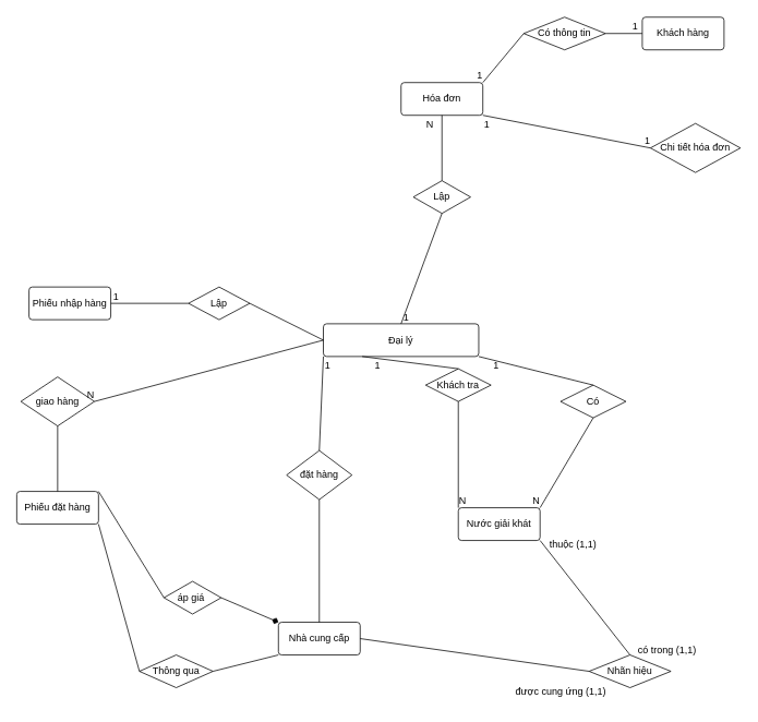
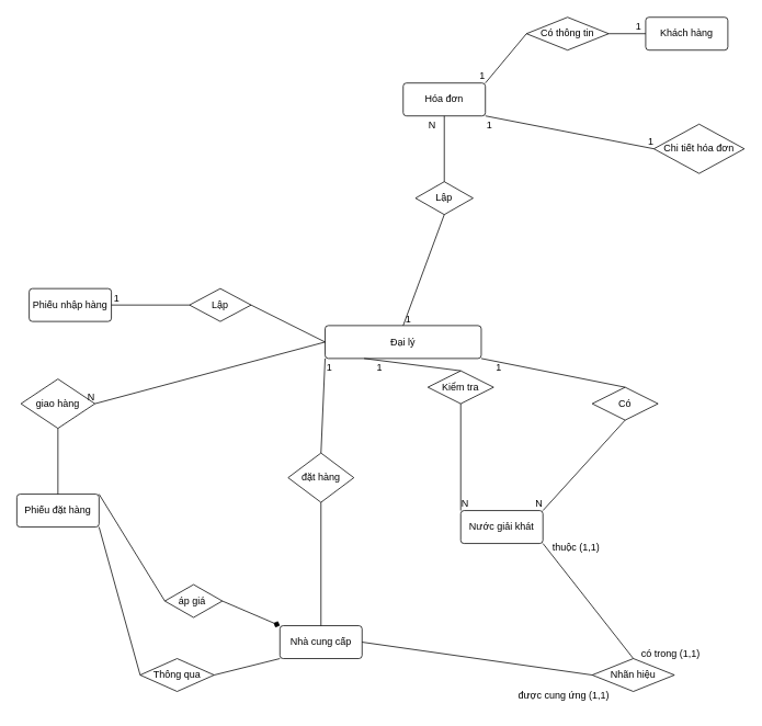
- <mxCell id="34" value="Khách tra" style="shape=rhombus;perimeter=rhombusPerimeter;whiteSpace=wrap;html=1;align=center;" parent="1" vertex="1"><mxGeometry x="520" y="450" width="80" height="40" as="geometry" /></mxCell>
+ <mxCell id="34" value="Kiểm tra" style="shape=rhombus;perimeter=rhombusPerimeter;whiteSpace=wrap;html=1;align=center;" parent="1" vertex="1"><mxGeometry x="520" y="450" width="80" height="40" as="geometry" /></mxCell>
- <mxCell id="9" value="Có" style="shape=rhombus;perimeter=rhombusPerimeter;whiteSpace=wrap;html=1;align=center;" parent="1" vertex="1"><mxGeometry x="685" y="470" width="80" height="40" as="geometry" /></mxCell>
+ <mxCell id="9" value="Có" style="shape=rhombus;perimeter=rhombusPerimeter;whiteSpace=wrap;html=1;align=center;" parent="1" vertex="1"><mxGeometry x="720" y="470" width="80" height="40" as="geometry" /></mxCell>
